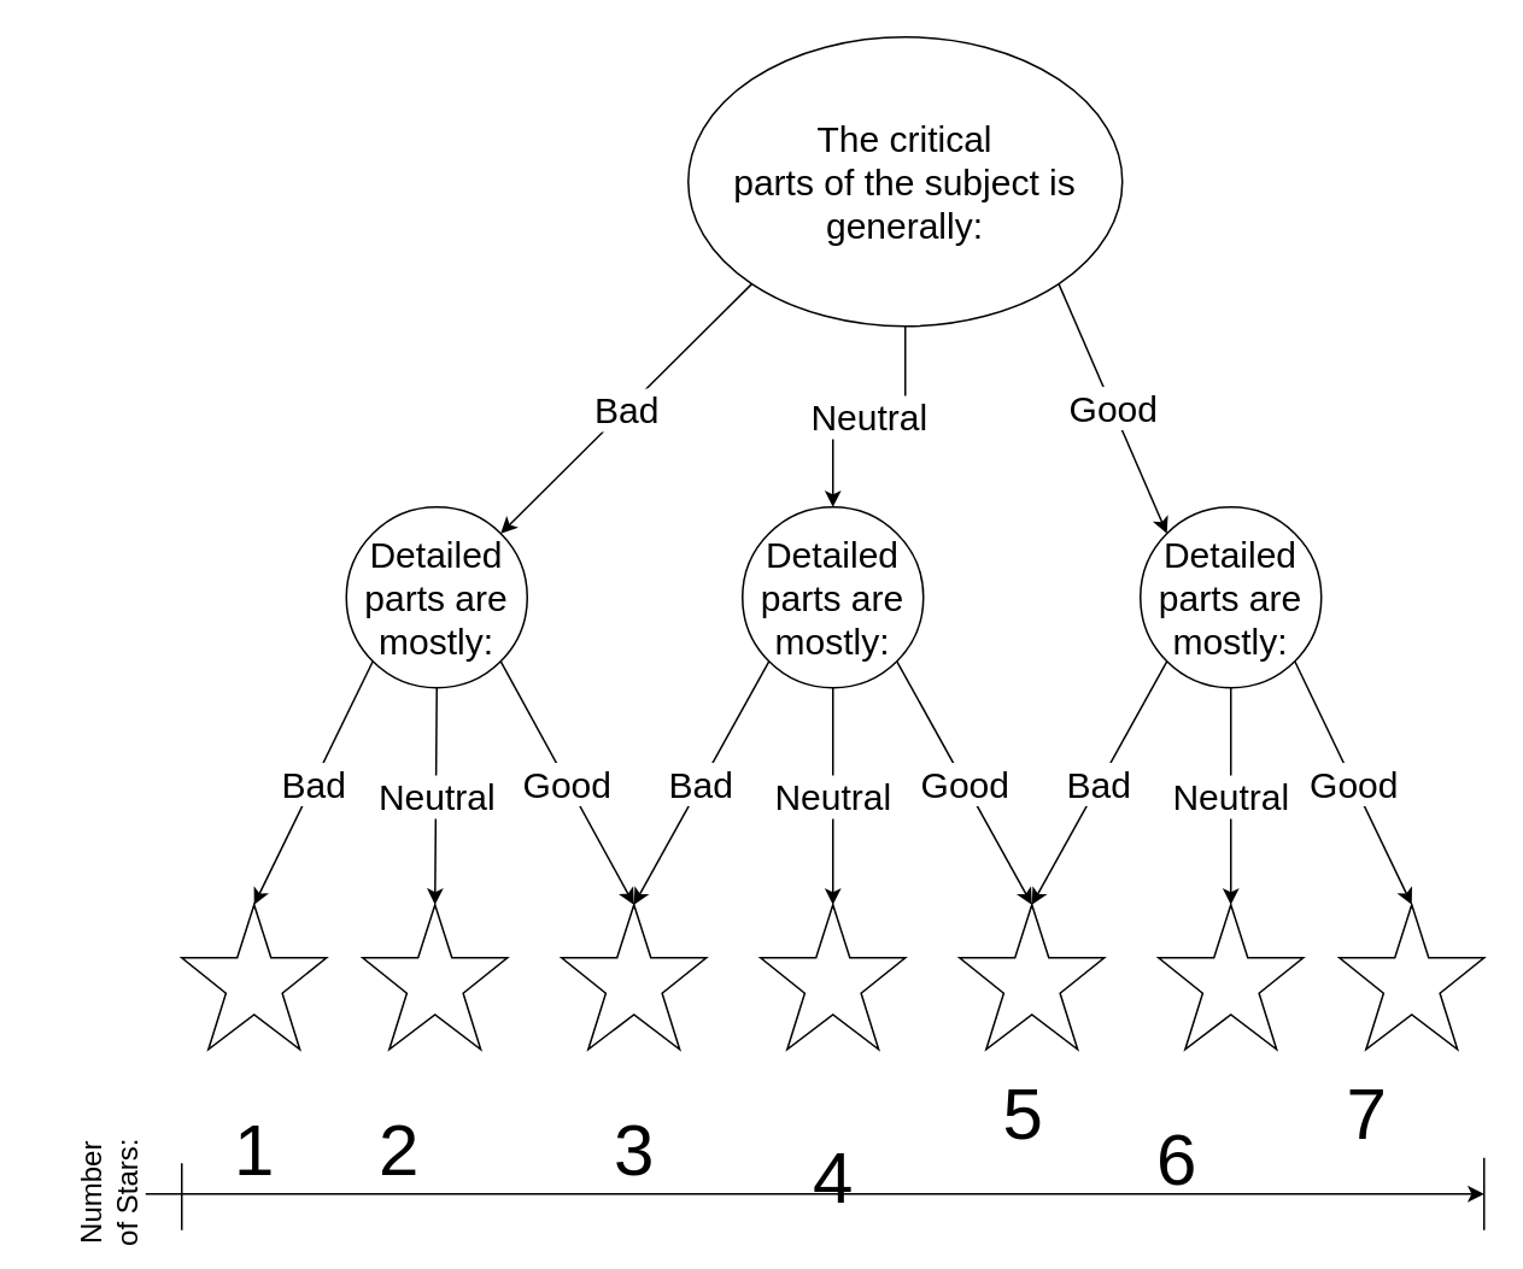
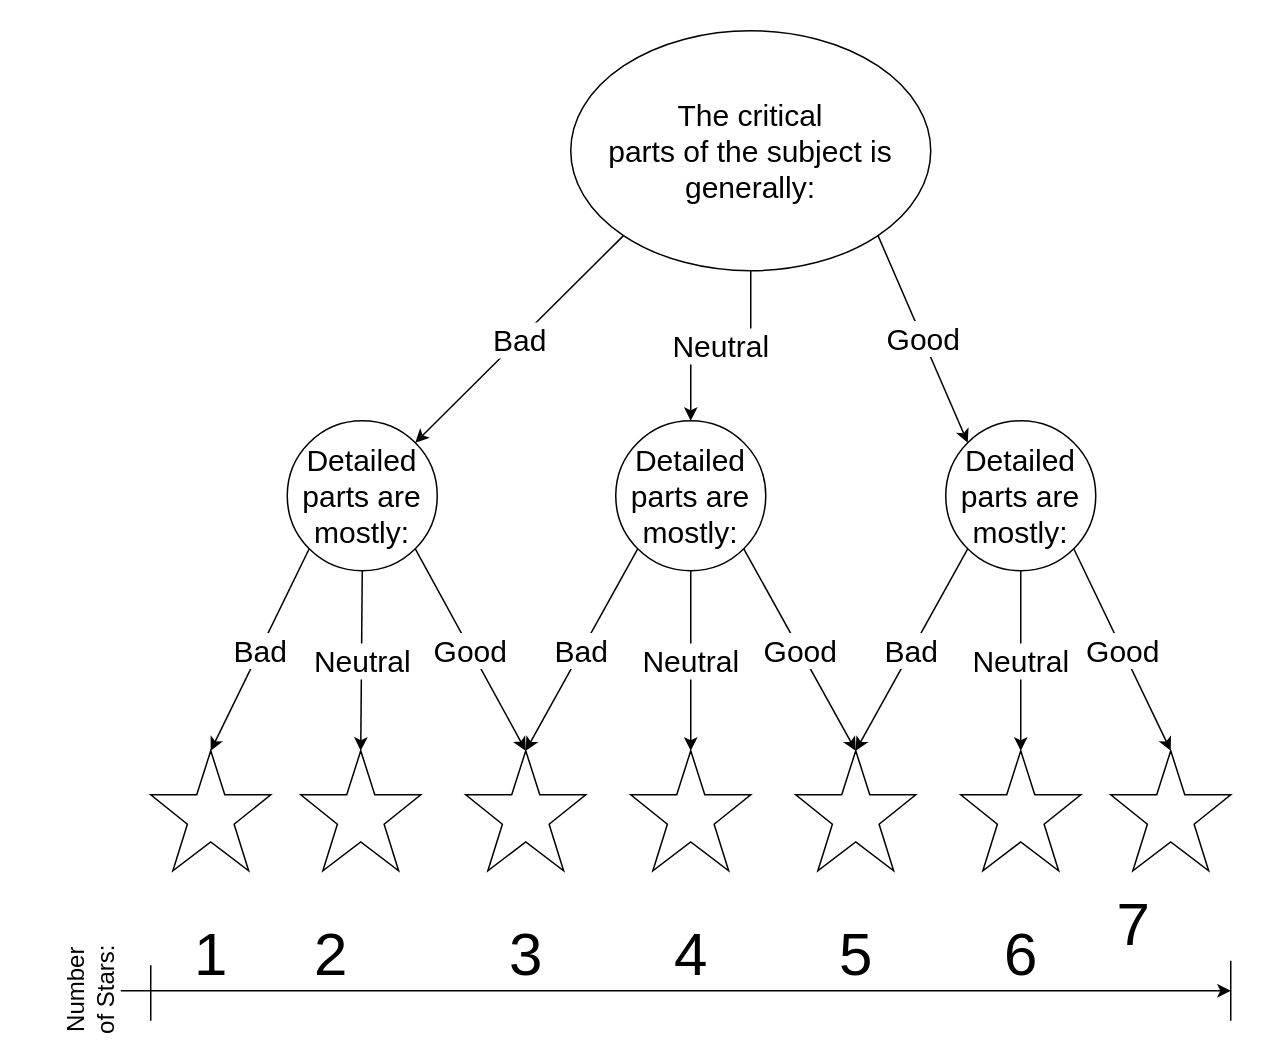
- <mxCell id="33" value="5" style="text;html=1;align=center;verticalAlign=middle;resizable=0;points=[];autosize=1;fontSize=40;" vertex="1" parent="1"><mxGeometry x="545" y="590" width="40" height="50" as="geometry" /></mxCell>
+ <mxCell id="33" value="5" style="text;html=1;align=center;verticalAlign=middle;resizable=0;points=[];autosize=1;fontSize=40;" vertex="1" parent="1"><mxGeometry x="550" y="610" width="40" height="50" as="geometry" /></mxCell>
- <mxCell id="34" value="6" style="text;html=1;align=center;verticalAlign=middle;resizable=0;points=[];autosize=1;fontSize=40;" vertex="1" parent="1"><mxGeometry x="630" y="615" width="40" height="50" as="geometry" /></mxCell>
+ <mxCell id="34" value="6" style="text;html=1;align=center;verticalAlign=middle;resizable=0;points=[];autosize=1;fontSize=40;" vertex="1" parent="1"><mxGeometry x="660" y="610" width="40" height="50" as="geometry" /></mxCell>
- <mxCell id="32" value="4" style="text;html=1;align=center;verticalAlign=middle;resizable=0;points=[];autosize=1;fontSize=40;" vertex="1" parent="1"><mxGeometry x="440" y="625" width="40" height="50" as="geometry" /></mxCell>
+ <mxCell id="32" value="4" style="text;html=1;align=center;verticalAlign=middle;resizable=0;points=[];autosize=1;fontSize=40;" vertex="1" parent="1"><mxGeometry x="440" y="610" width="40" height="50" as="geometry" /></mxCell>
